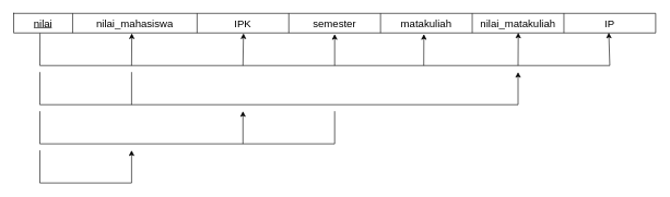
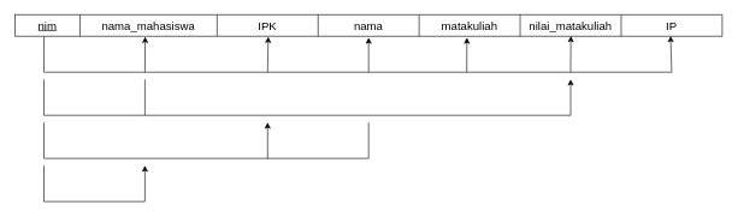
- <mxCell id="4" value="&lt;u&gt;nilai&lt;/u&gt;" style="shape=partialRectangle;html=1;whiteSpace=wrap;connectable=0;strokeColor=inherit;overflow=hidden;fillColor=none;top=0;left=0;bottom=0;right=0;pointerEvents=1;fontSize=16;" vertex="1" parent="3"><mxGeometry width="90" height="30" as="geometry"><mxRectangle width="90" height="30" as="alternateBounds" /></mxGeometry></mxCell>
+ <mxCell id="4" value="&lt;u&gt;nim&lt;/u&gt;" style="shape=partialRectangle;html=1;whiteSpace=wrap;connectable=0;strokeColor=inherit;overflow=hidden;fillColor=none;top=0;left=0;bottom=0;right=0;pointerEvents=1;fontSize=16;" vertex="1" parent="3"><mxGeometry width="90" height="30" as="geometry"><mxRectangle width="90" height="30" as="alternateBounds" /></mxGeometry></mxCell>
- <mxCell id="5" value="nilai_mahasiswa" style="shape=partialRectangle;html=1;whiteSpace=wrap;connectable=0;strokeColor=inherit;overflow=hidden;fillColor=none;top=0;left=0;bottom=0;right=0;pointerEvents=1;fontSize=16;" vertex="1" parent="3"><mxGeometry x="90" width="190" height="30" as="geometry"><mxRectangle width="190" height="30" as="alternateBounds" /></mxGeometry></mxCell>
+ <mxCell id="5" value="nama_mahasiswa" style="shape=partialRectangle;html=1;whiteSpace=wrap;connectable=0;strokeColor=inherit;overflow=hidden;fillColor=none;top=0;left=0;bottom=0;right=0;pointerEvents=1;fontSize=16;" vertex="1" parent="3"><mxGeometry x="90" width="190" height="30" as="geometry"><mxRectangle width="190" height="30" as="alternateBounds" /></mxGeometry></mxCell>
- <mxCell id="7" value="semester" style="shape=partialRectangle;html=1;whiteSpace=wrap;connectable=0;strokeColor=inherit;overflow=hidden;fillColor=none;top=0;left=0;bottom=0;right=0;pointerEvents=1;fontSize=16;" vertex="1" parent="3"><mxGeometry x="420" width="140" height="30" as="geometry"><mxRectangle width="140" height="30" as="alternateBounds" /></mxGeometry></mxCell>
+ <mxCell id="7" value="nama" style="shape=partialRectangle;html=1;whiteSpace=wrap;connectable=0;strokeColor=inherit;overflow=hidden;fillColor=none;top=0;left=0;bottom=0;right=0;pointerEvents=1;fontSize=16;" vertex="1" parent="3"><mxGeometry x="420" width="140" height="30" as="geometry"><mxRectangle width="140" height="30" as="alternateBounds" /></mxGeometry></mxCell>
